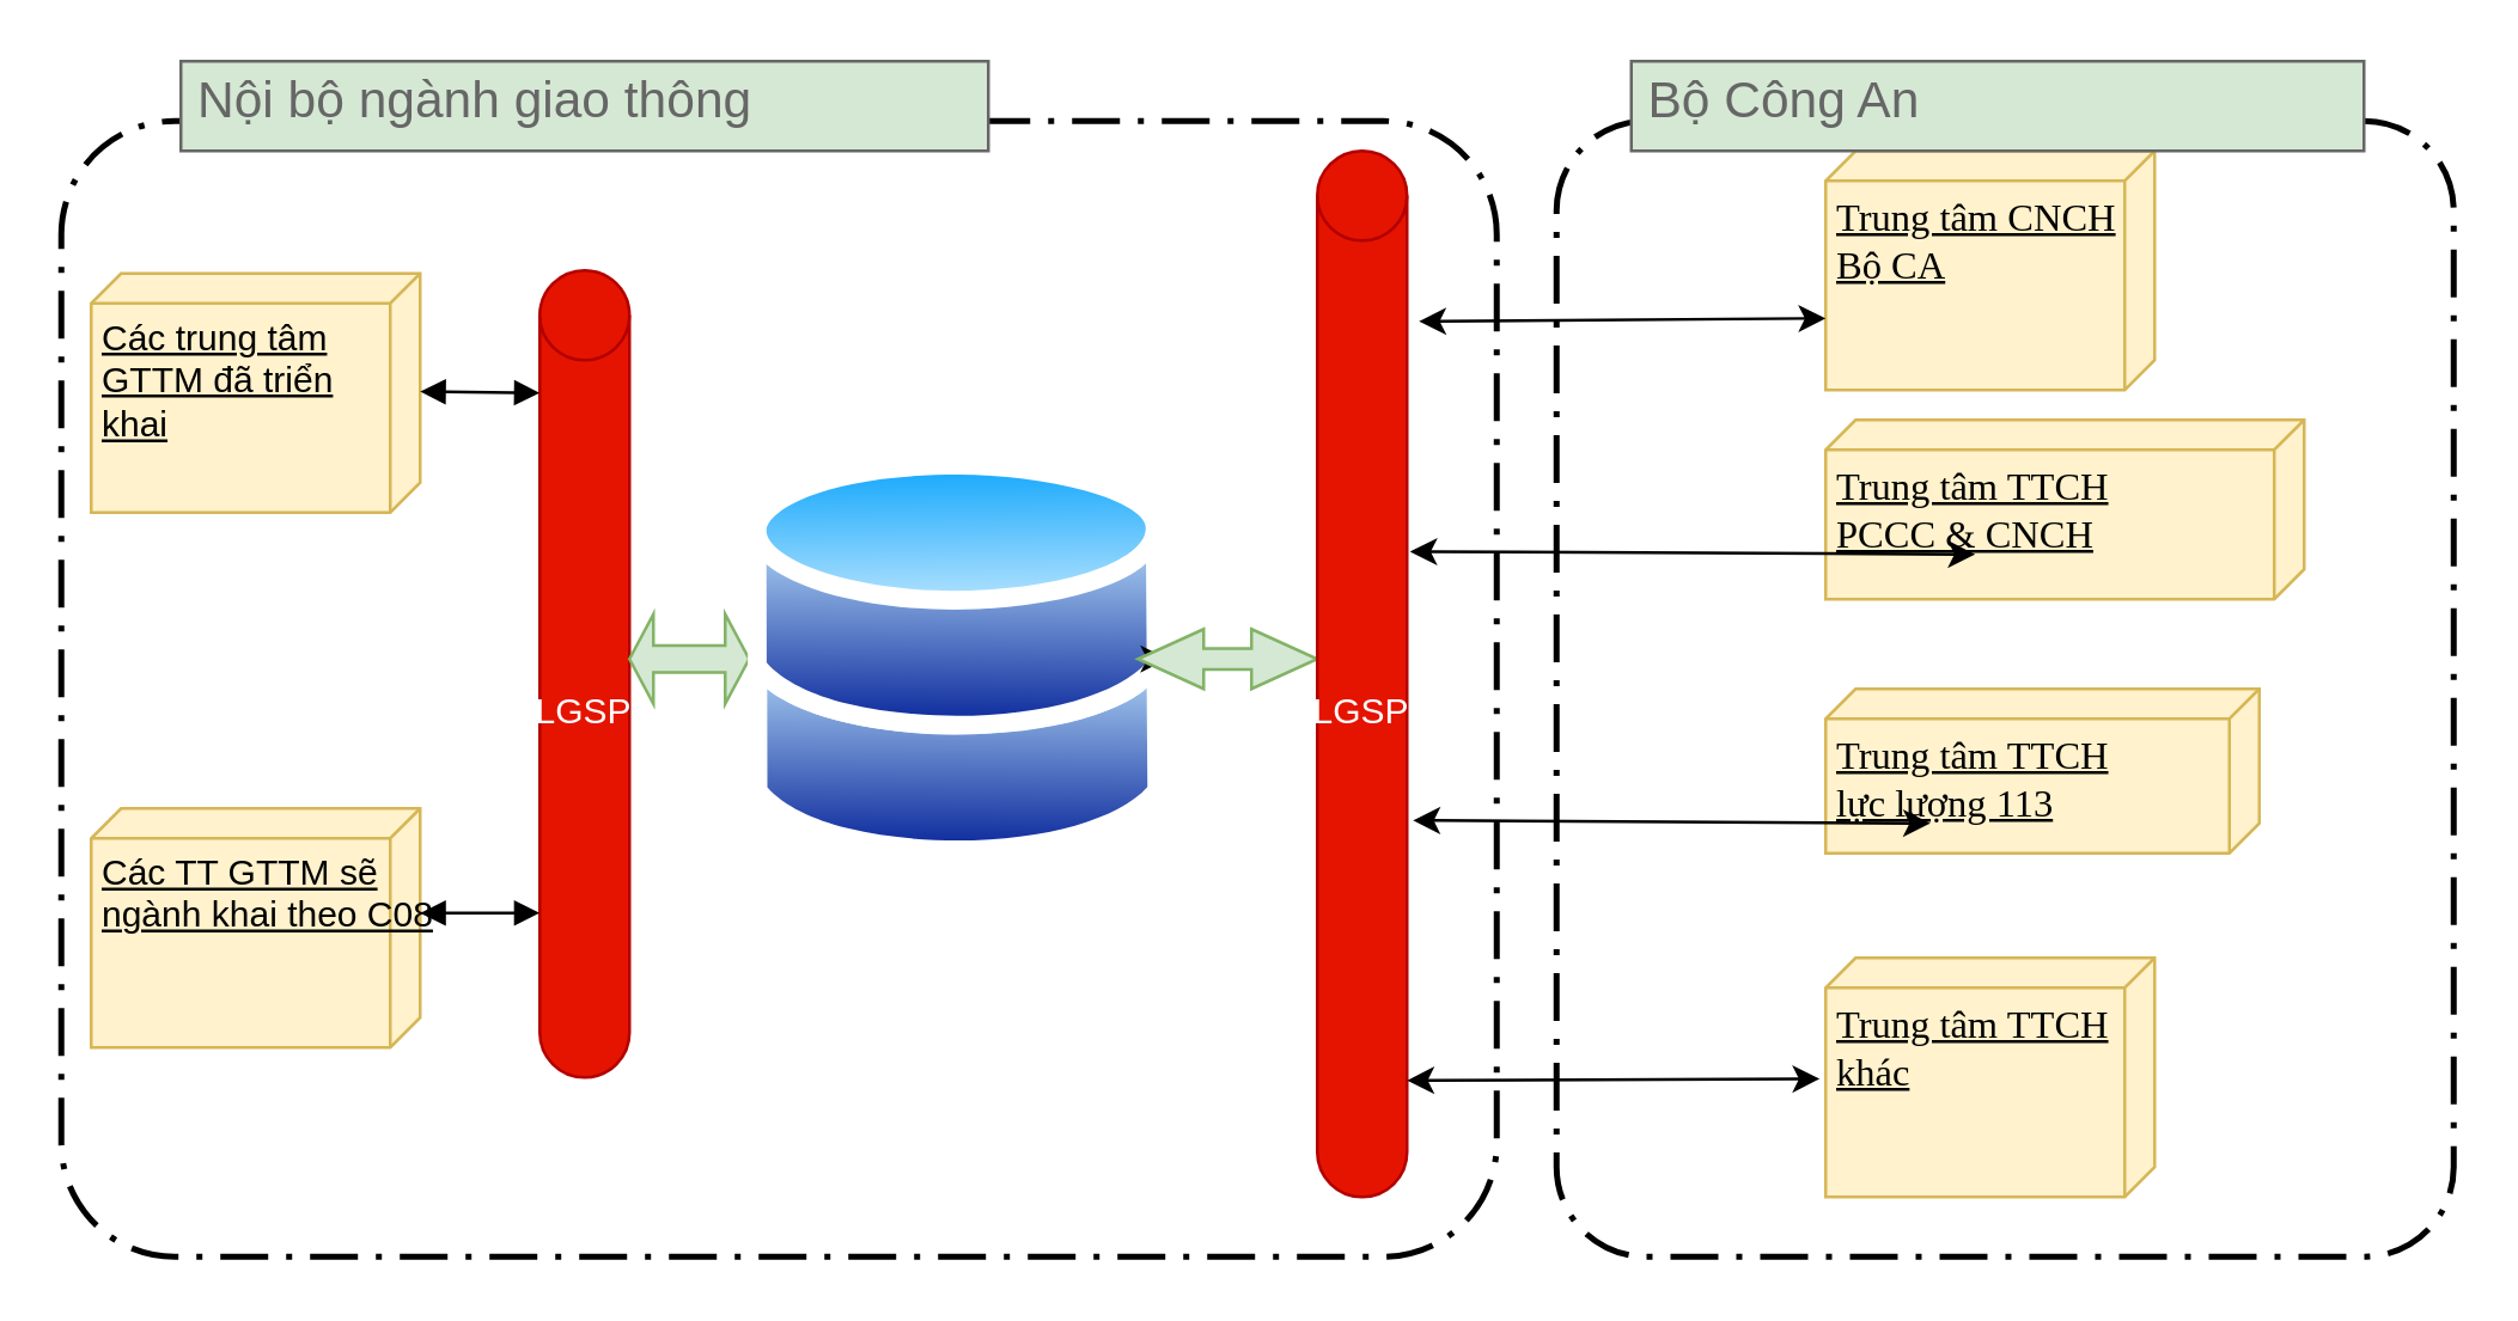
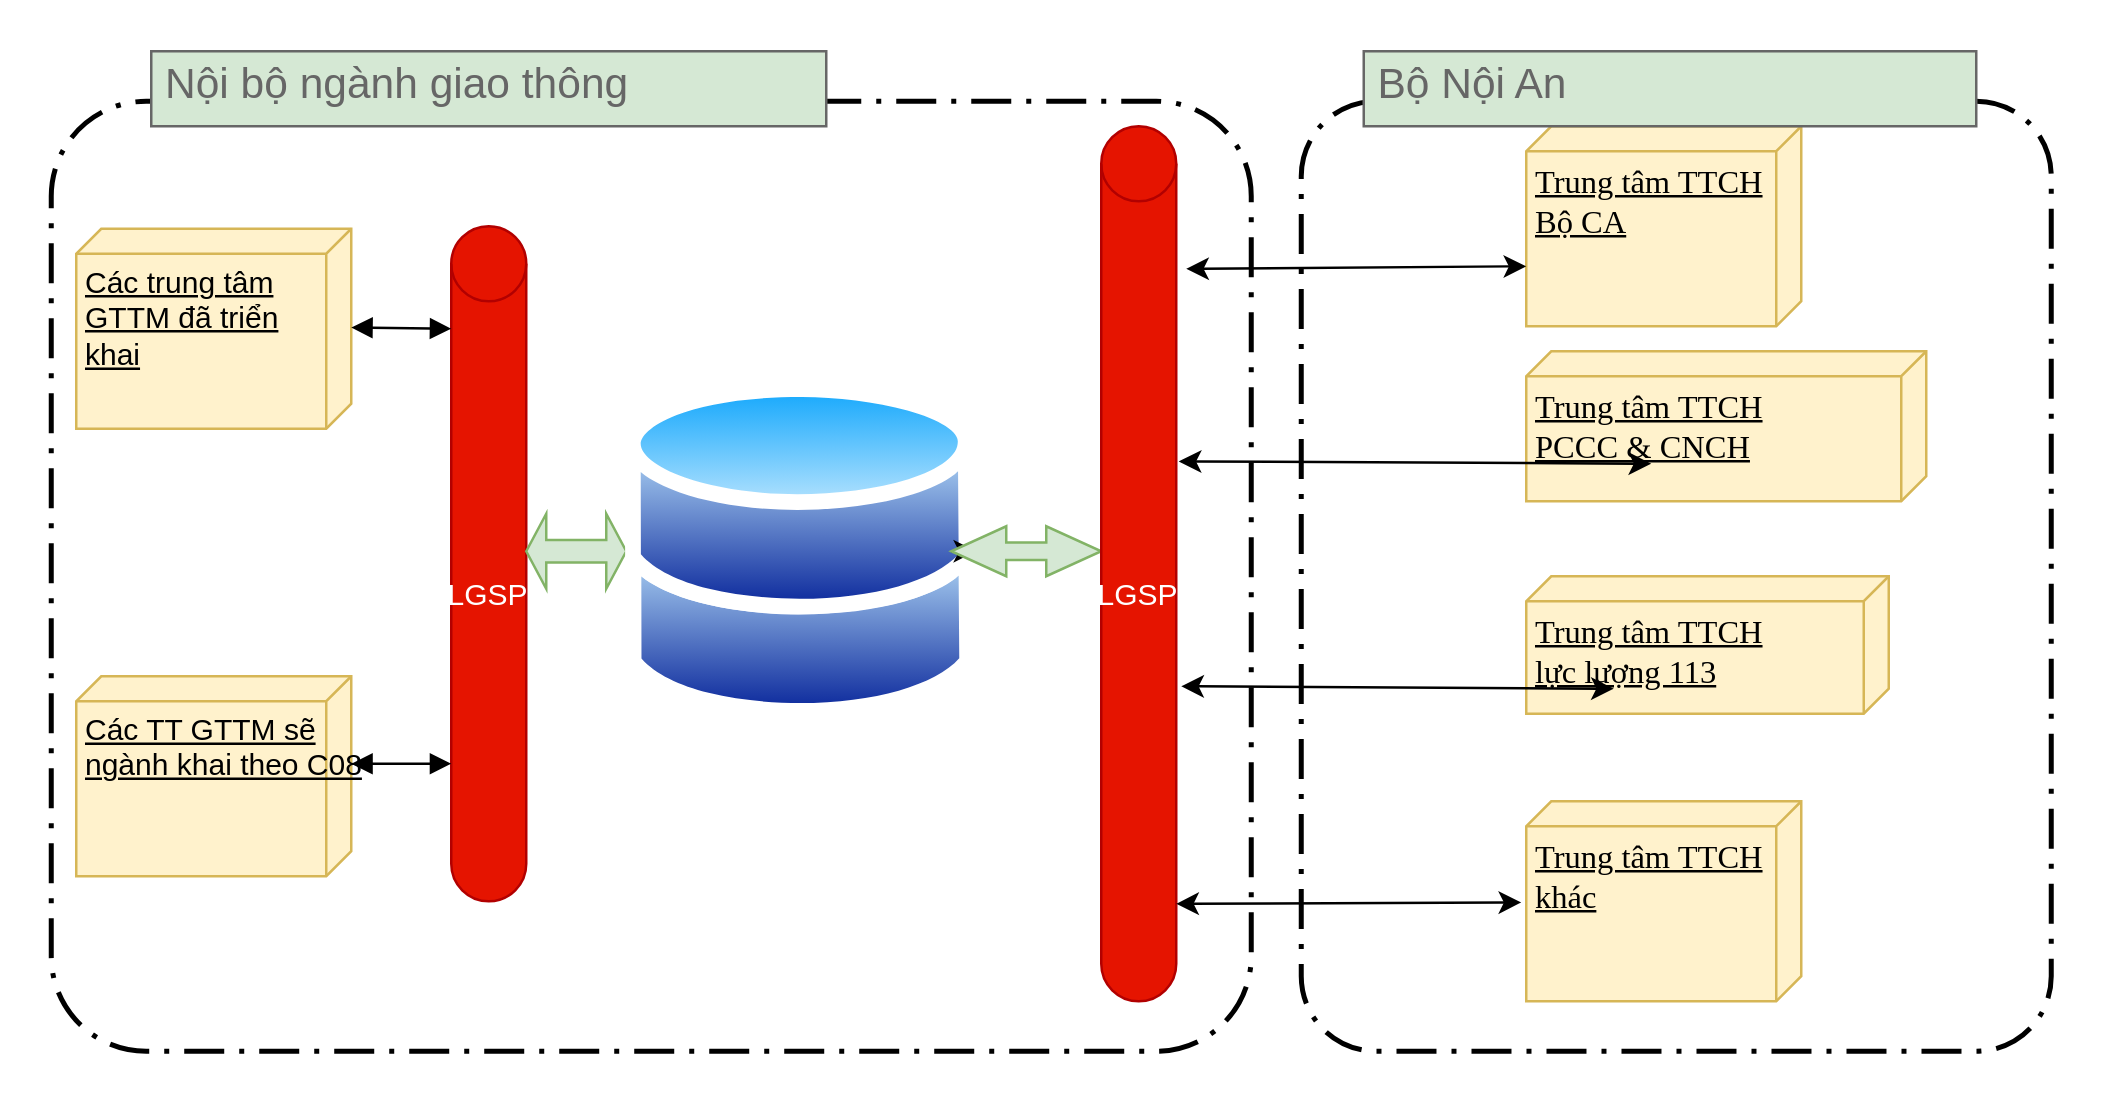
- <mxCell id="23" value="Bộ Công An" style="strokeWidth=1;shadow=0;dashed=0;align=center;html=1;shape=mxgraph.mockup.text.textBox;fontColor=#666666;align=left;fontSize=17;spacingLeft=4;spacingTop=-3;strokeColor=#666666;mainText=;fontFamily=Helvetica;fillColor=#d5e8d4;" vertex="1" parent="1"><mxGeometry x="545" y="20" width="245" height="30" as="geometry" /></mxCell>
+ <mxCell id="23" value="Bộ Nội An" style="strokeWidth=1;shadow=0;dashed=0;align=center;html=1;shape=mxgraph.mockup.text.textBox;fontColor=#666666;align=left;fontSize=17;spacingLeft=4;spacingTop=-3;strokeColor=#666666;mainText=;fontFamily=Helvetica;fillColor=#d5e8d4;" vertex="1" parent="1"><mxGeometry x="545" y="20" width="245" height="30" as="geometry" /></mxCell>
- <mxCell id="6" value="Trung tâm CNCH&lt;br&gt;Bộ CA" style="verticalAlign=top;align=left;spacingTop=8;spacingLeft=2;spacingRight=12;shape=cube;size=10;direction=south;fontStyle=4;html=1;fillColor=#fff2cc;strokeColor=#d6b656;fontFamily=Times New Roman;fontSize=13;" vertex="1" parent="1"><mxGeometry x="610" y="50" width="110" height="80" as="geometry" /></mxCell>
+ <mxCell id="6" value="Trung tâm TTCH&lt;br&gt;Bộ CA" style="verticalAlign=top;align=left;spacingTop=8;spacingLeft=2;spacingRight=12;shape=cube;size=10;direction=south;fontStyle=4;html=1;fillColor=#fff2cc;strokeColor=#d6b656;fontFamily=Times New Roman;fontSize=13;" vertex="1" parent="1"><mxGeometry x="610" y="50" width="110" height="80" as="geometry" /></mxCell>
